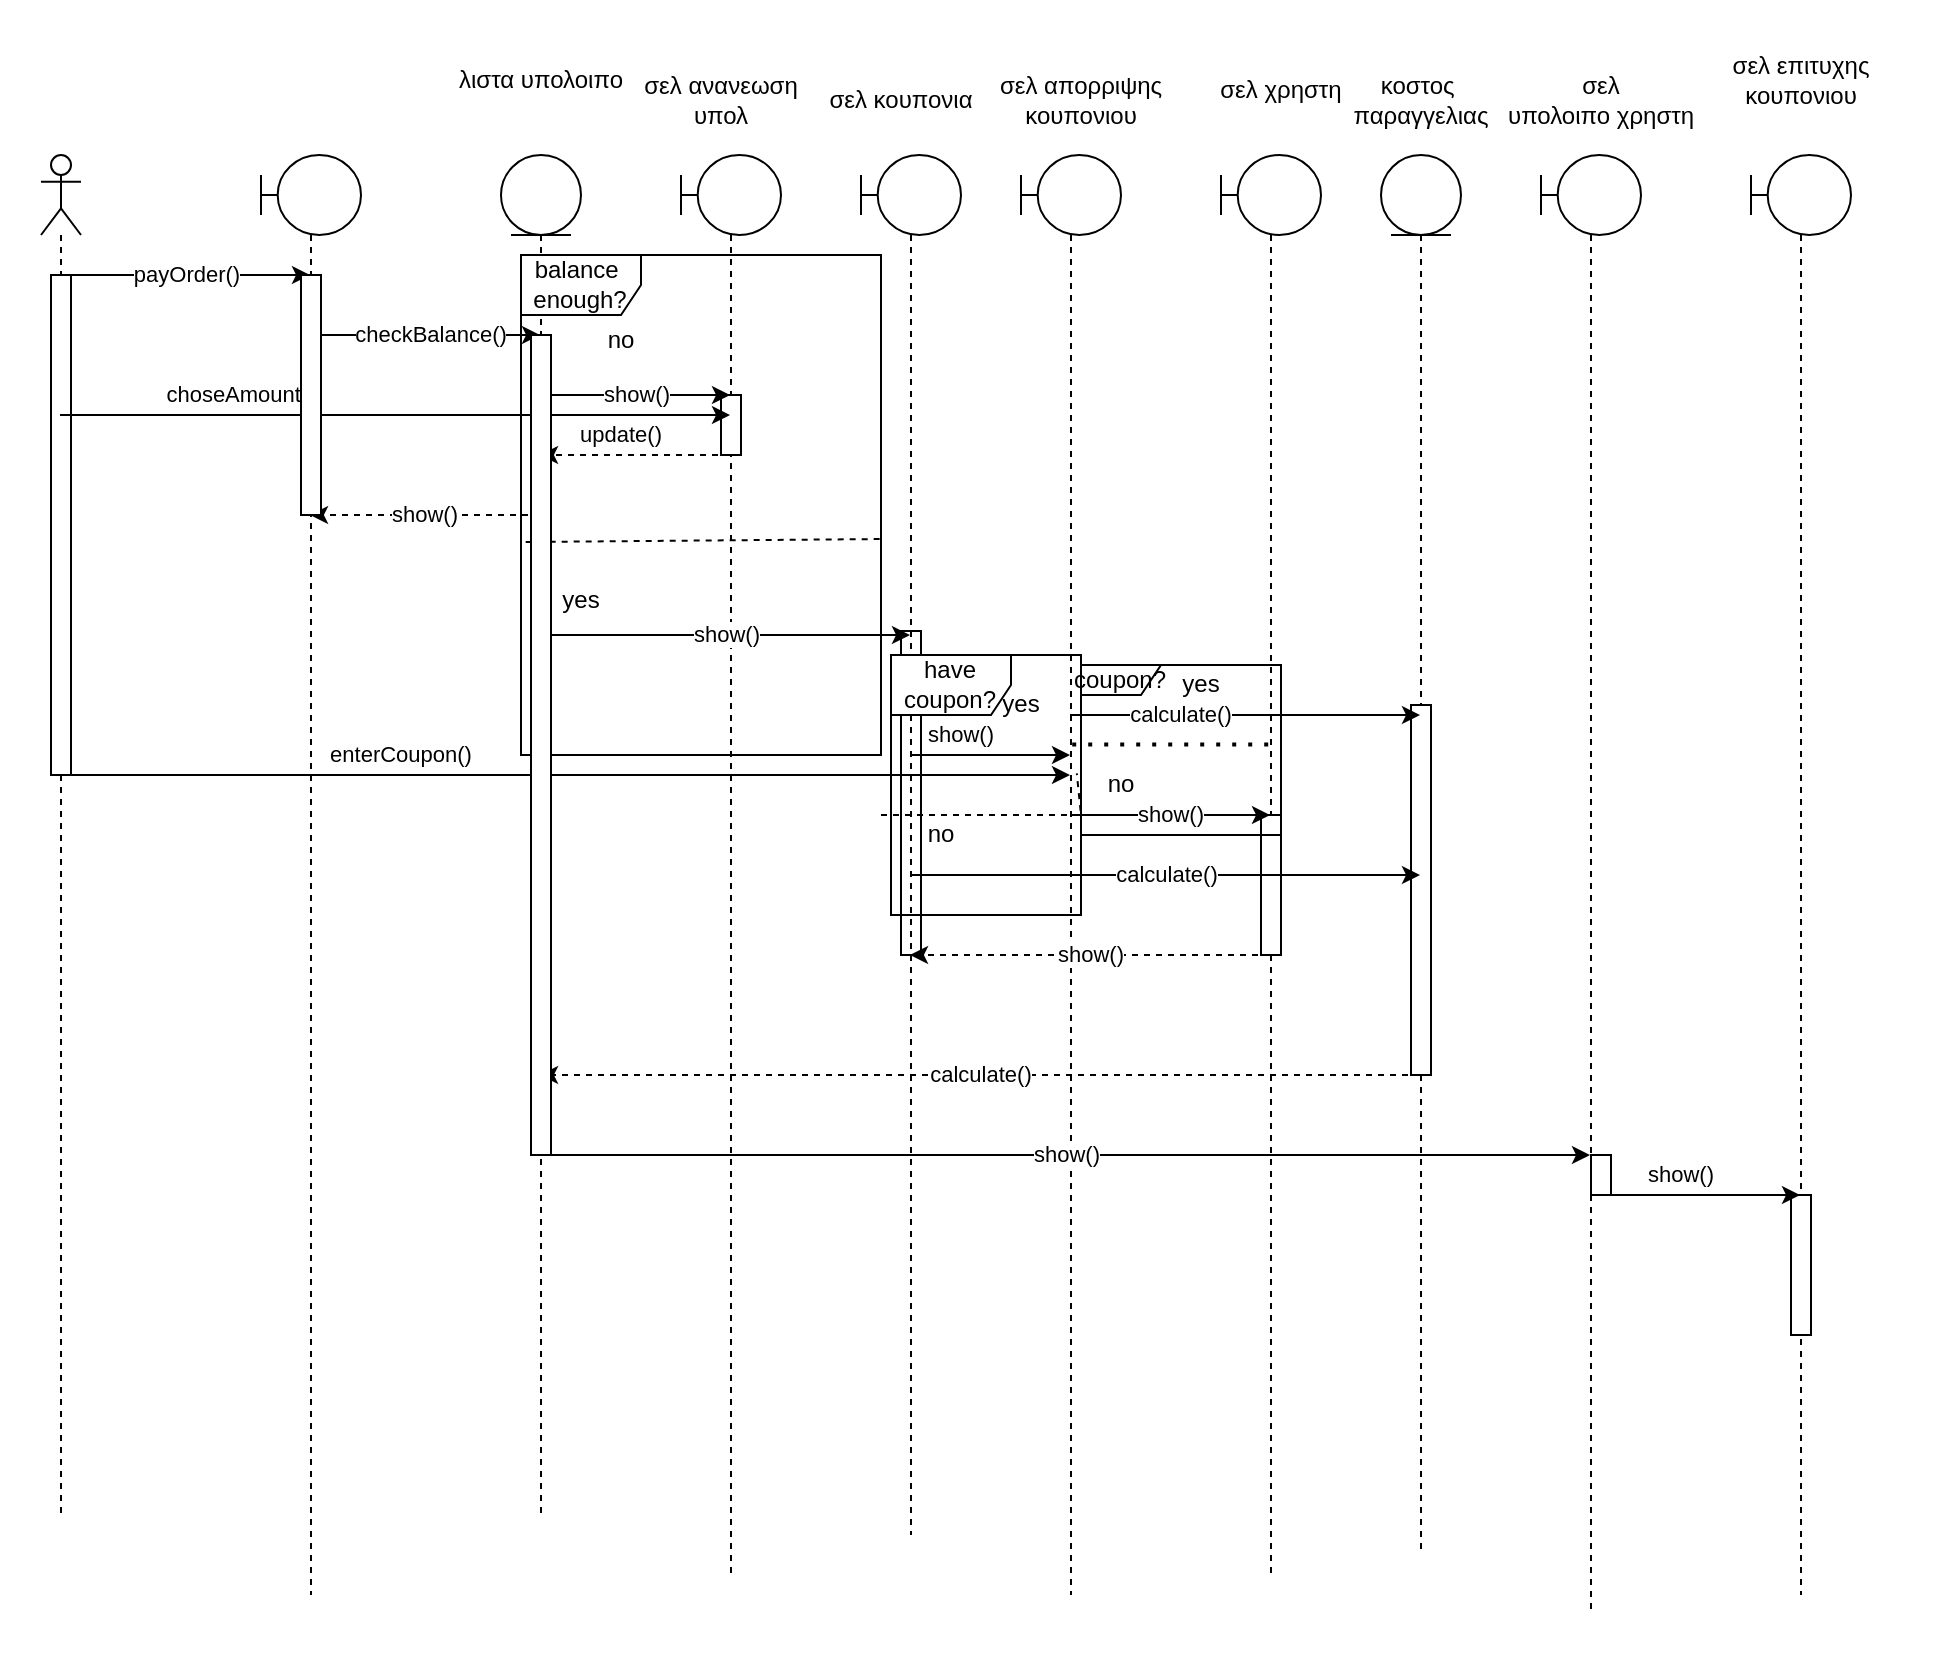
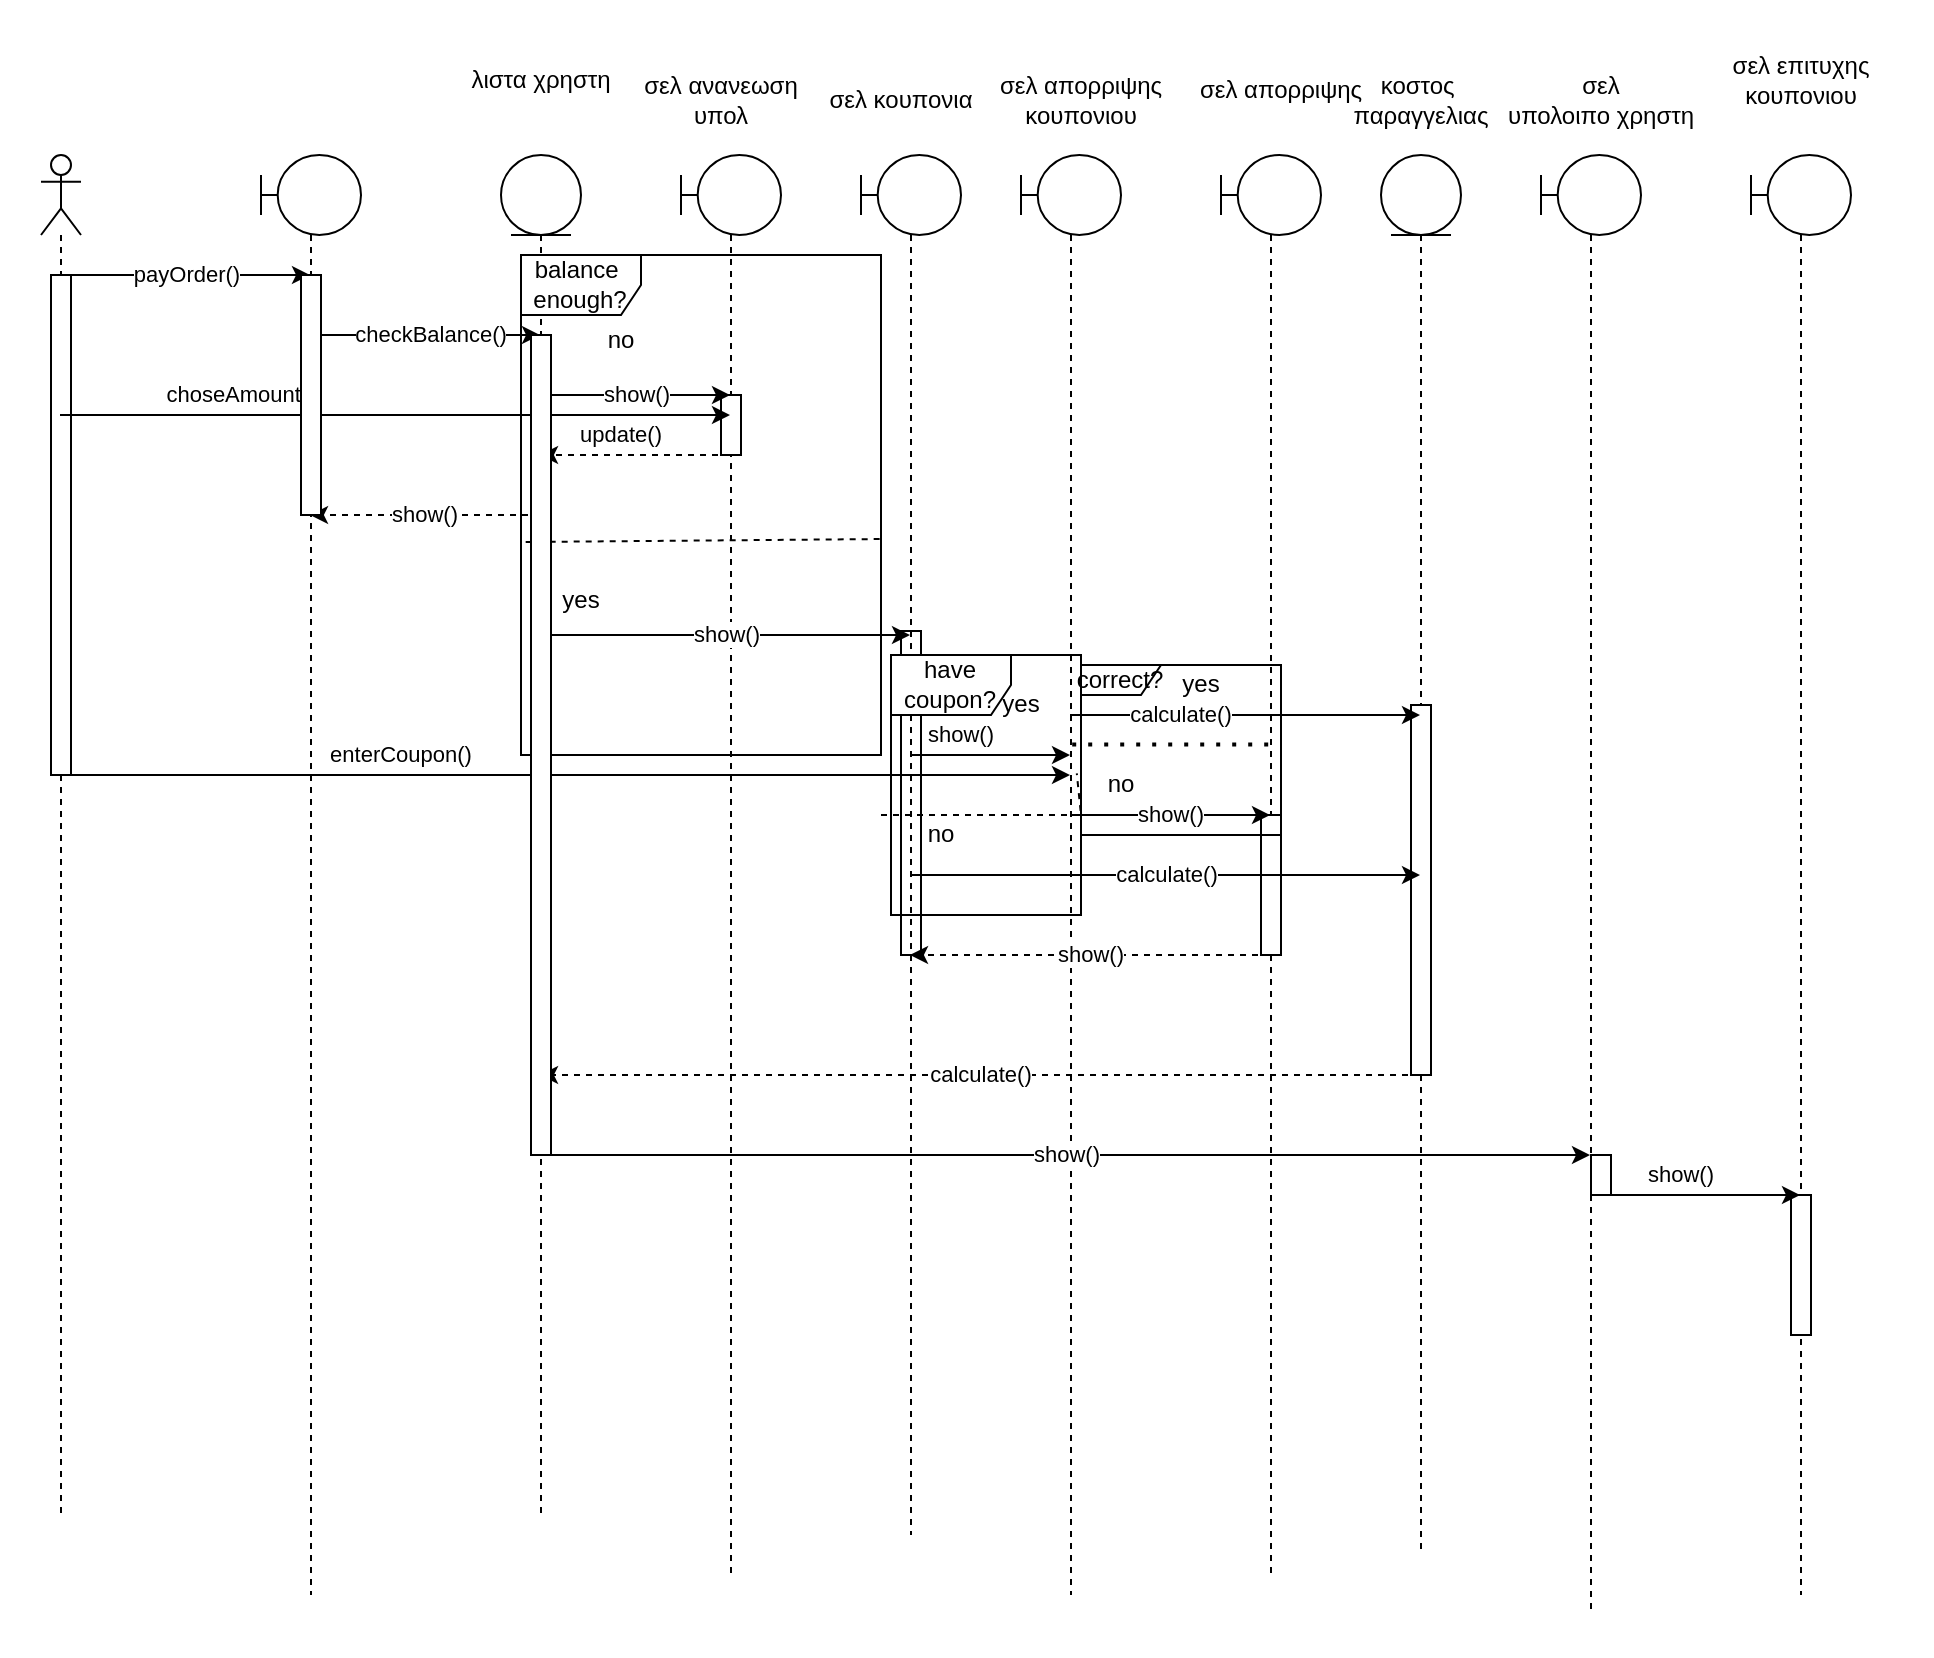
- <mxCell id="18" value="λιστα υπολοιπο" style="text;html=1;align=center;verticalAlign=middle;resizable=0;points=[];autosize=1;strokeColor=none;fillColor=none;" vertex="1" parent="1"><mxGeometry x="215" y="25" width="110" height="30" as="geometry" /></mxCell>
+ <mxCell id="18" value="λιστα χρηστη" style="text;html=1;align=center;verticalAlign=middle;resizable=0;points=[];autosize=1;strokeColor=none;fillColor=none;" vertex="1" parent="1"><mxGeometry x="215" y="25" width="110" height="30" as="geometry" /></mxCell>
- <mxCell id="21" value="σελ χρηστη" style="text;html=1;align=center;verticalAlign=middle;resizable=0;points=[];autosize=1;strokeColor=none;fillColor=none;" vertex="1" parent="1"><mxGeometry x="590" y="30" width="100" height="30" as="geometry" /></mxCell>
+ <mxCell id="21" value="σελ απορριψης" style="text;html=1;align=center;verticalAlign=middle;resizable=0;points=[];autosize=1;strokeColor=none;fillColor=none;" vertex="1" parent="1"><mxGeometry x="590" y="30" width="100" height="30" as="geometry" /></mxCell>
- <mxCell id="45" value="coupon?" style="shape=umlFrame;whiteSpace=wrap;html=1;pointerEvents=0;width=40;height=15;" vertex="1" parent="1"><mxGeometry x="540" y="332" width="100" height="85" as="geometry" /></mxCell>
+ <mxCell id="45" value="correct?" style="shape=umlFrame;whiteSpace=wrap;html=1;pointerEvents=0;width=40;height=15;" vertex="1" parent="1"><mxGeometry x="540" y="332" width="100" height="85" as="geometry" /></mxCell>
